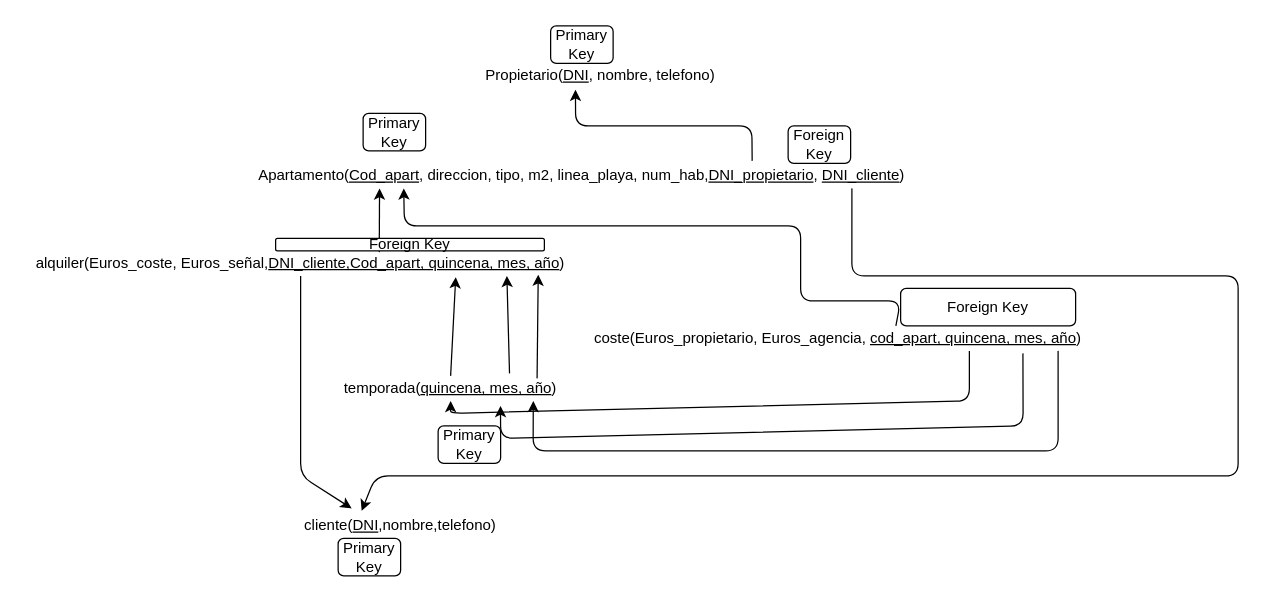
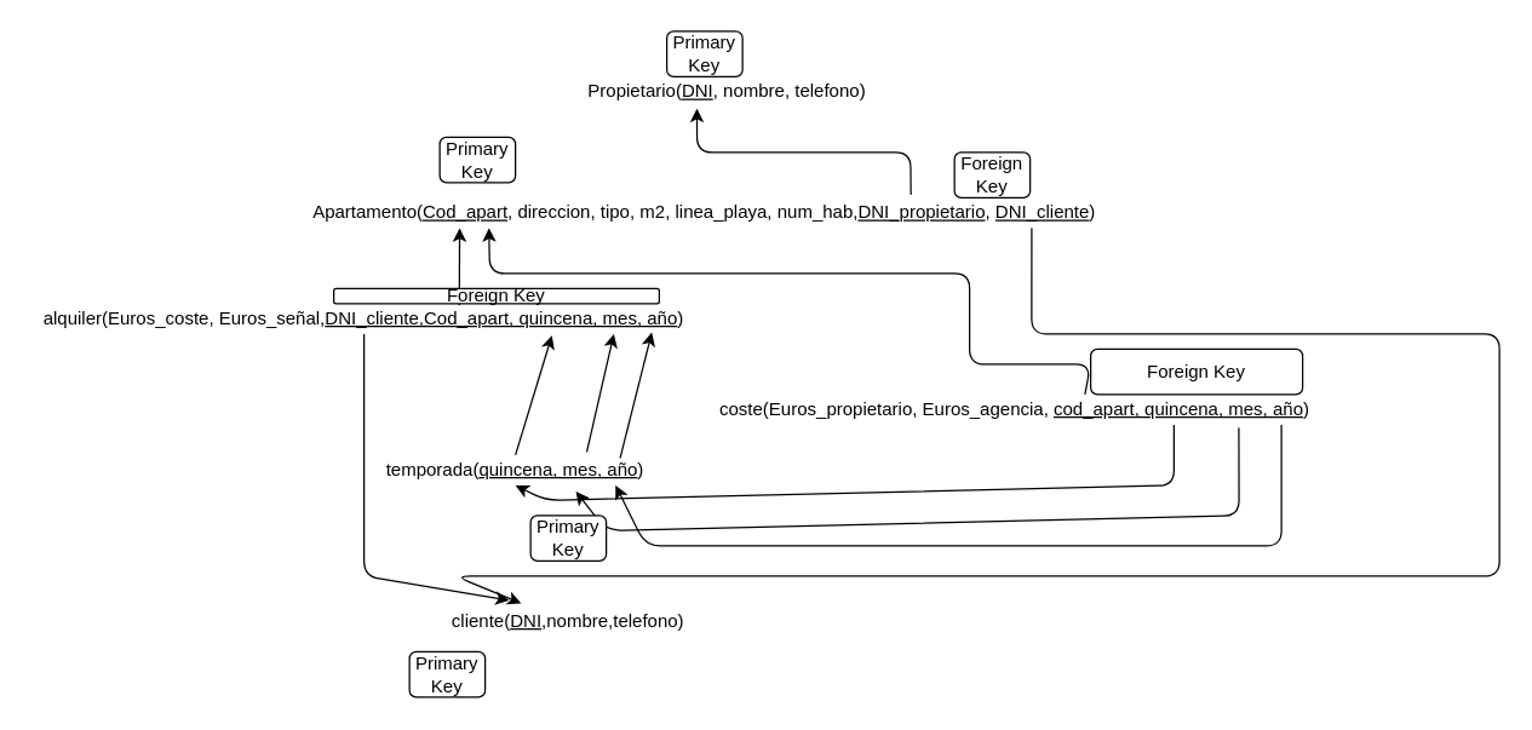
- <mxCell id="4" value="temporada(&lt;u&gt;quincena, mes, año&lt;/u&gt;)" style="text;html=1;strokeColor=none;fillColor=none;align=center;verticalAlign=middle;whiteSpace=wrap;rounded=0;" parent="1" vertex="1"><mxGeometry x="170" y="300" width="380" height="20" as="geometry" /></mxCell>
+ <mxCell id="4" value="temporada(&lt;u&gt;quincena, mes, año&lt;/u&gt;)" style="text;html=1;strokeColor=none;fillColor=none;align=center;verticalAlign=middle;whiteSpace=wrap;rounded=0;" parent="1" vertex="1"><mxGeometry x="150" y="300" width="380" height="20" as="geometry" /></mxCell>
- <mxCell id="5" value="cliente(&lt;u&gt;DNI&lt;/u&gt;,nombre,telefono)" style="text;html=1;strokeColor=none;fillColor=none;align=center;verticalAlign=middle;whiteSpace=wrap;rounded=0;" parent="1" vertex="1"><mxGeometry x="130" y="410" width="380" height="20" as="geometry" /></mxCell>
+ <mxCell id="5" value="cliente(&lt;u&gt;DNI&lt;/u&gt;,nombre,telefono)" style="text;html=1;strokeColor=none;fillColor=none;align=center;verticalAlign=middle;whiteSpace=wrap;rounded=0;" parent="1" vertex="1"><mxGeometry x="185" y="400" width="380" height="20" as="geometry" /></mxCell>
